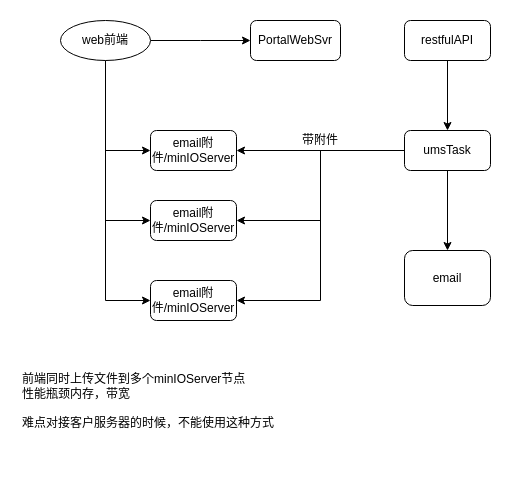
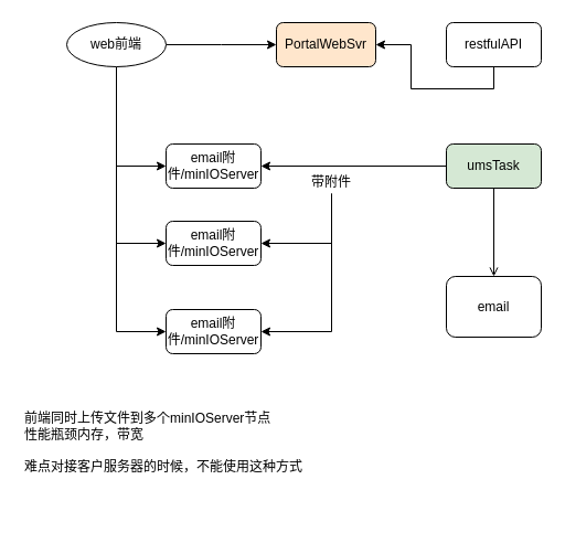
- <mxCell id="7" value="PortalWebSvr" style="rounded=1;whiteSpace=wrap;html=1;fontSize=12;glass=0;strokeWidth=1;shadow=0;" parent="1" vertex="1"><mxGeometry x="250" y="20" width="90" height="40" as="geometry" /></mxCell>
+ <mxCell id="7" value="PortalWebSvr" style="rounded=1;whiteSpace=wrap;html=1;fontSize=12;glass=0;strokeWidth=1;shadow=0;fillColor=#ffe6cc;" parent="1" vertex="1"><mxGeometry x="250" y="20" width="90" height="40" as="geometry" /></mxCell>
- <mxCell id="8" style="edgeStyle=orthogonalEdgeStyle;rounded=0;orthogonalLoop=1;jettySize=auto;html=1;exitX=0.5;exitY=1;exitDx=0;exitDy=0;entryX=0.5;entryY=0;entryDx=0;entryDy=0;" edge="1" parent="1" source="9" target="12"><mxGeometry relative="1" as="geometry" /></mxCell>
+ <mxCell id="8" style="edgeStyle=orthogonalEdgeStyle;rounded=0;orthogonalLoop=1;jettySize=auto;html=1;exitX=0.5;exitY=1;exitDx=0;exitDy=0;" edge="1" parent="1" source="9" target="7"><mxGeometry relative="1" as="geometry" /></mxCell>
- <mxCell id="17" value="带附件" style="text;html=1;strokeColor=none;fillColor=none;align=center;verticalAlign=middle;whiteSpace=wrap;rounded=0;" vertex="1" parent="1"><mxGeometry x="300" y="130" width="40" height="20" as="geometry" /></mxCell>
+ <mxCell id="17" value="带附件" style="text;html=1;strokeColor=none;fillColor=none;align=center;verticalAlign=middle;whiteSpace=wrap;rounded=0;" vertex="1" parent="1"><mxGeometry x="280" y="155" width="40" height="20" as="geometry" /></mxCell>
- <mxCell id="12" value="umsTask" style="rounded=1;whiteSpace=wrap;html=1;fontSize=12;glass=0;strokeWidth=1;shadow=0;" vertex="1" parent="1"><mxGeometry x="404" y="130" width="86" height="40" as="geometry" /></mxCell>
+ <mxCell id="12" value="umsTask" style="rounded=1;whiteSpace=wrap;html=1;fontSize=12;glass=0;strokeWidth=1;shadow=0;fillColor=#d5e8d4;" vertex="1" parent="1"><mxGeometry x="404" y="130" width="86" height="40" as="geometry" /></mxCell>
- <mxCell id="10" style="edgeStyle=orthogonalEdgeStyle;rounded=0;orthogonalLoop=1;jettySize=auto;html=1;exitX=0.5;exitY=1;exitDx=0;exitDy=0;entryX=0.5;entryY=0;entryDx=0;entryDy=0;" edge="1" parent="1" source="12" target="13"><mxGeometry relative="1" as="geometry" /></mxCell>
+ <mxCell id="10" style="edgeStyle=orthogonalEdgeStyle;rounded=0;orthogonalLoop=1;jettySize=auto;html=1;exitX=0.5;exitY=1;exitDx=0;exitDy=0;entryX=0.5;entryY=0;entryDx=0;entryDy=0;endArrow=open;" edge="1" parent="1" source="12" target="13"><mxGeometry relative="1" as="geometry" /></mxCell>
